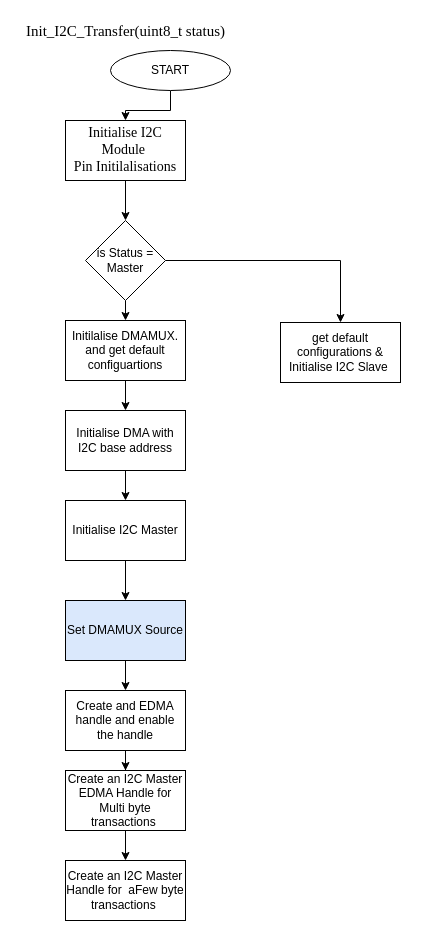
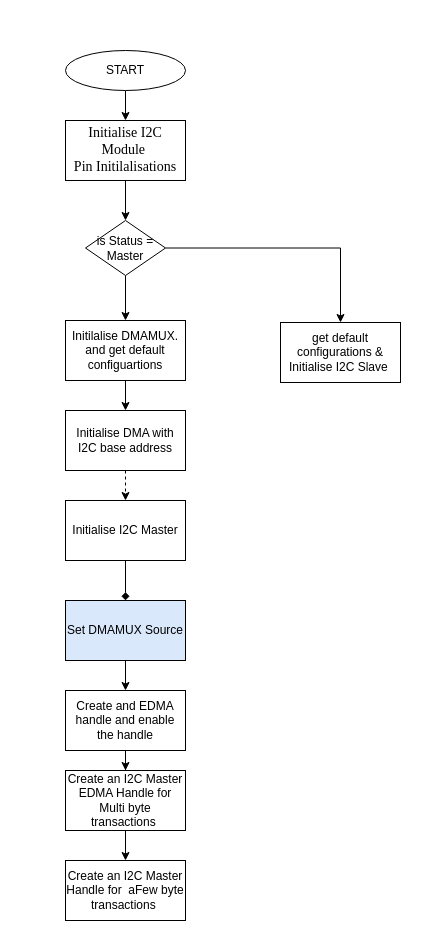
- <mxCell id="4" value="&lt;font style=&quot;font-size: 15px&quot; face=&quot;Times New Roman&quot;&gt;Init_I2C_Transfer(uint8_t status)&lt;/font&gt;" style="text;html=1;align=center;verticalAlign=middle;resizable=0;points=[];autosize=1;" parent="1" vertex="1"><mxGeometry x="20" y="20" width="210" height="20" as="geometry" /></mxCell>
- <mxCell id="3" value="START" style="ellipse;whiteSpace=wrap;html=1;" parent="1" vertex="1"><mxGeometry x="110" y="50" width="120" height="40" as="geometry" /></mxCell>
+ <mxCell id="3" value="START" style="ellipse;whiteSpace=wrap;html=1;" parent="1" vertex="1"><mxGeometry x="65" y="50" width="120" height="40" as="geometry" /></mxCell>
- <mxCell id="9" value="is Status = Master" style="rhombus;whiteSpace=wrap;html=1;" parent="1" vertex="1"><mxGeometry x="85" y="220" width="80" height="80" as="geometry" /></mxCell>
+ <mxCell id="9" value="is Status = Master" style="rhombus;whiteSpace=wrap;html=1;" parent="1" vertex="1"><mxGeometry x="85" y="220" width="80" height="55" as="geometry" /></mxCell>
- <mxCell id="12" style="edgeStyle=orthogonalEdgeStyle;rounded=0;orthogonalLoop=1;jettySize=auto;html=1;exitX=0.5;exitY=1;exitDx=0;exitDy=0;entryX=0.5;entryY=0;entryDx=0;entryDy=0;" edge="1" parent="1" source="13" target="15"><mxGeometry relative="1" as="geometry" /></mxCell>
+ <mxCell id="12" style="edgeStyle=orthogonalEdgeStyle;rounded=0;orthogonalLoop=1;jettySize=auto;html=1;exitX=0.5;exitY=1;exitDx=0;exitDy=0;entryX=0.5;entryY=0;entryDx=0;entryDy=0;dashed=1;" edge="1" parent="1" source="13" target="15"><mxGeometry relative="1" as="geometry" /></mxCell>
- <mxCell id="14" style="edgeStyle=orthogonalEdgeStyle;rounded=0;orthogonalLoop=1;jettySize=auto;html=1;exitX=0.5;exitY=1;exitDx=0;exitDy=0;entryX=0.5;entryY=0;entryDx=0;entryDy=0;" edge="1" parent="1" source="15" target="17"><mxGeometry relative="1" as="geometry" /></mxCell>
+ <mxCell id="14" style="edgeStyle=orthogonalEdgeStyle;rounded=0;orthogonalLoop=1;jettySize=auto;html=1;exitX=0.5;exitY=1;exitDx=0;exitDy=0;entryX=0.5;entryY=0;entryDx=0;entryDy=0;endArrow=diamond;" edge="1" parent="1" source="15" target="17"><mxGeometry relative="1" as="geometry" /></mxCell>
